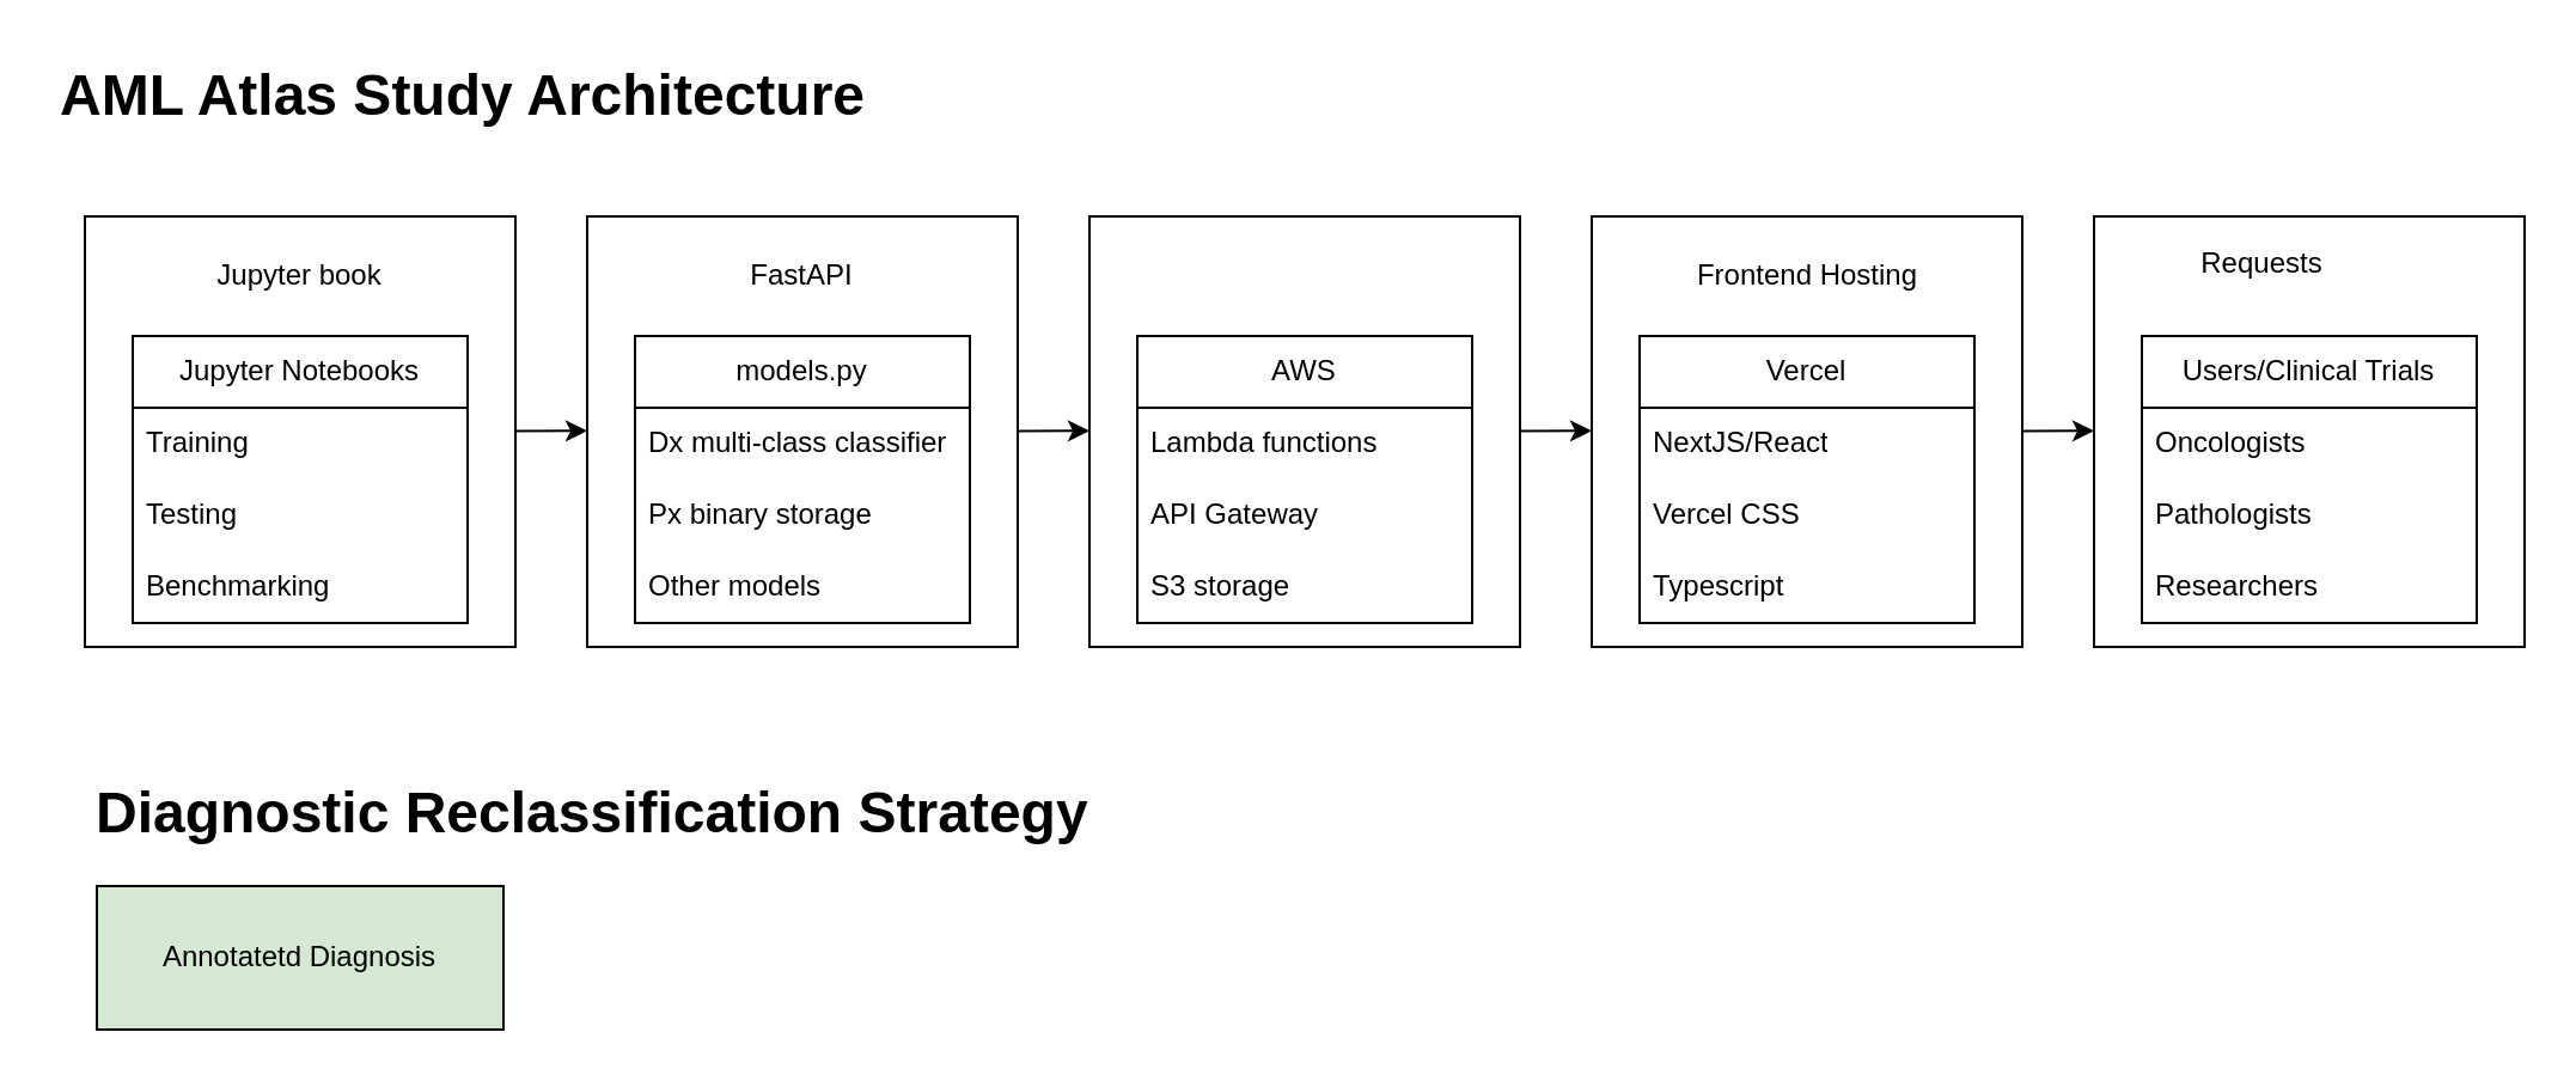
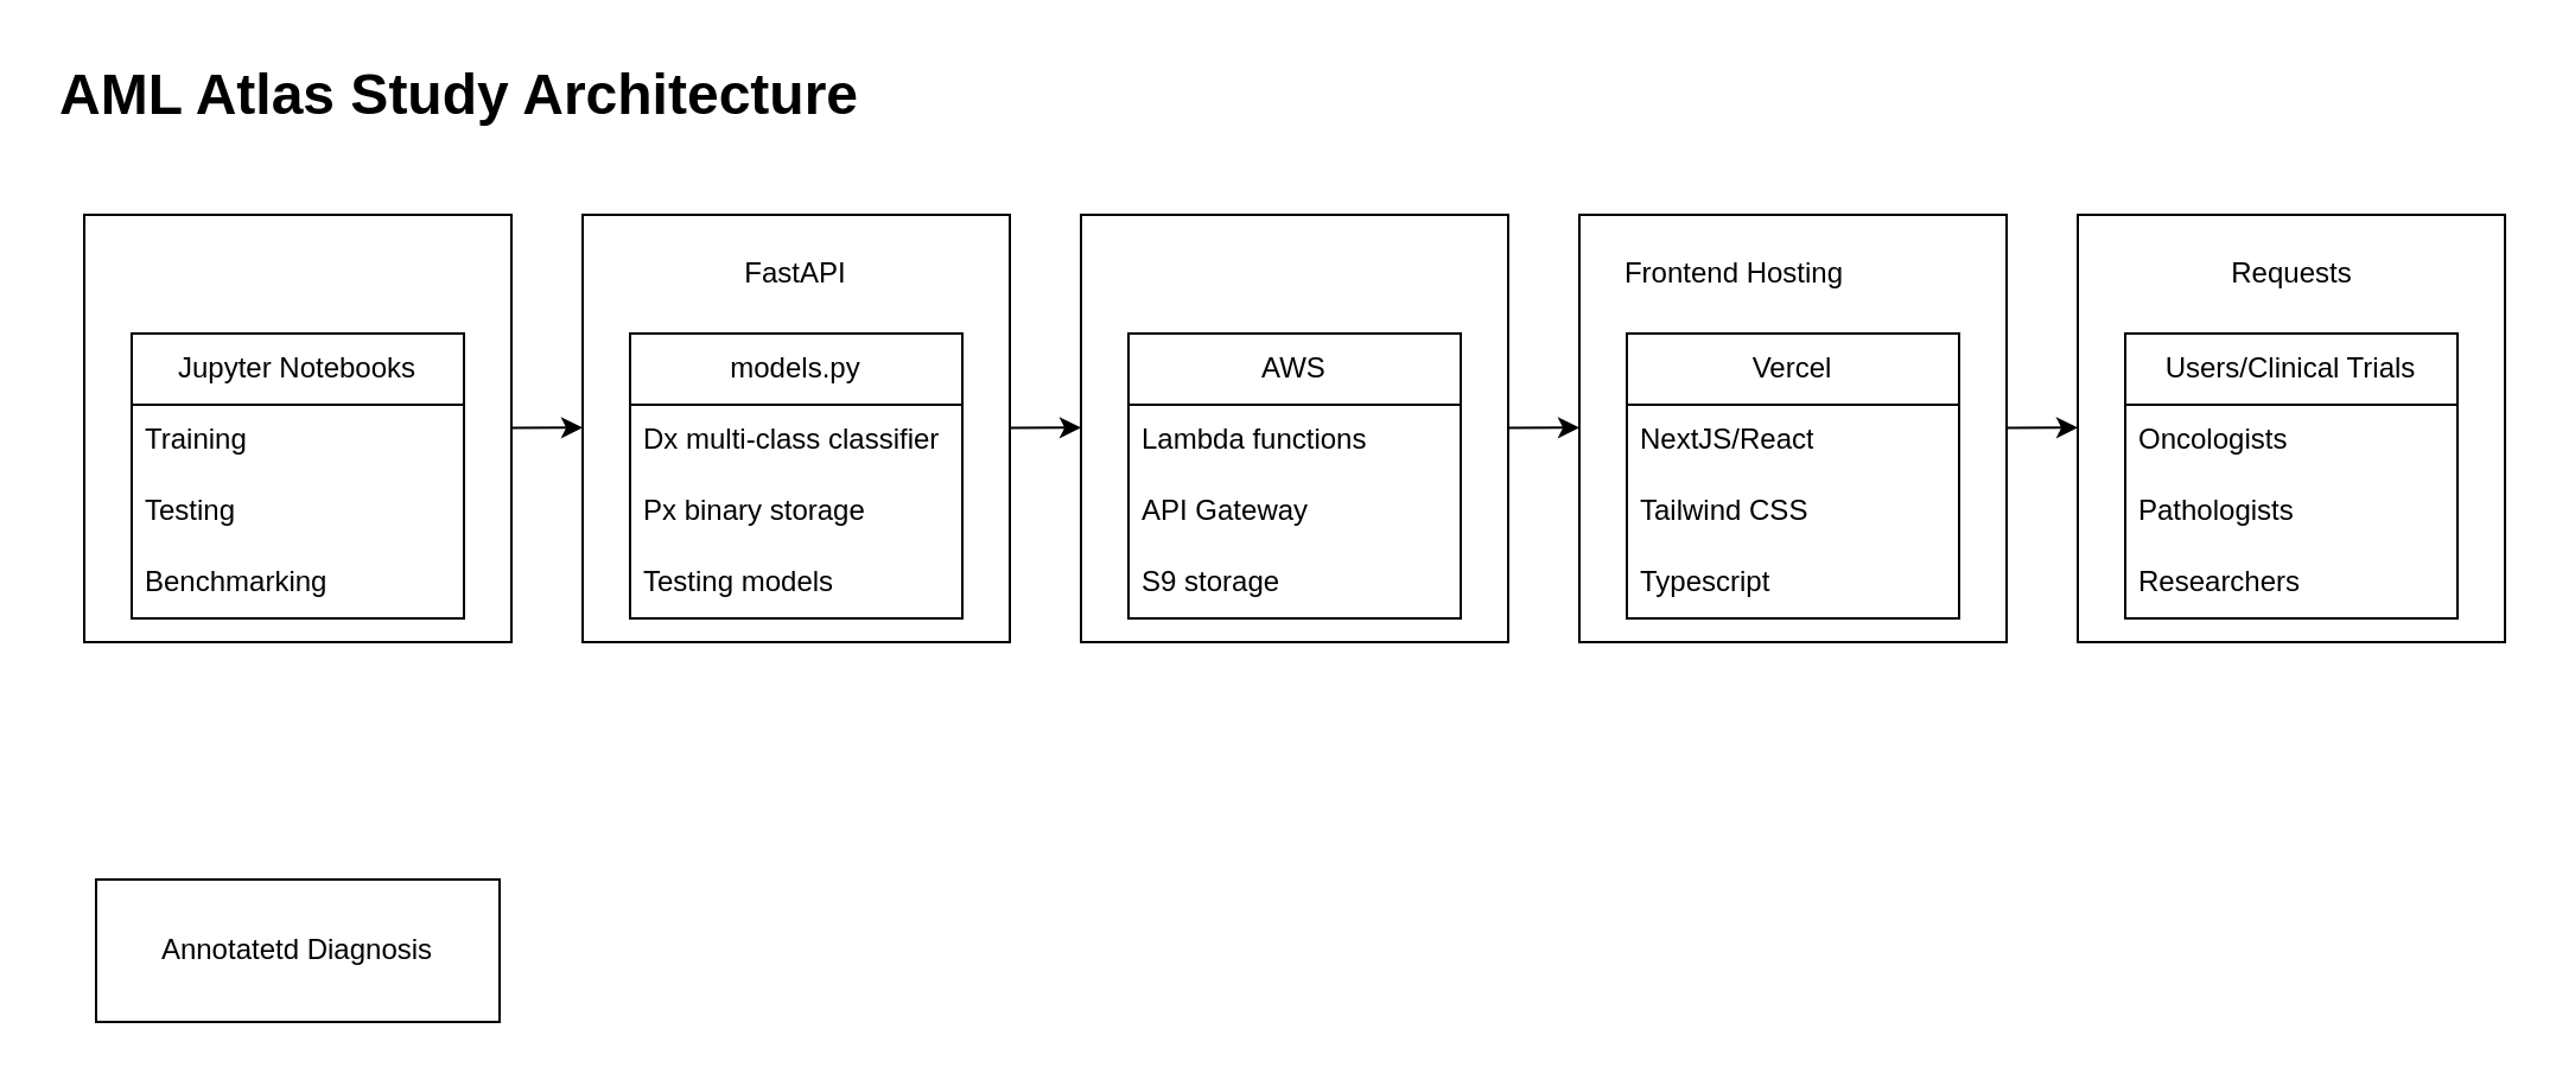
- <mxCell id="29" value="Requests" style="text;html=1;strokeColor=none;fillColor=none;align=center;verticalAlign=middle;whiteSpace=wrap;rounded=0;" vertex="1" parent="1"><mxGeometry x="892.5" y="95" width="105" height="30" as="geometry" /></mxCell>
+ <mxCell id="29" value="Requests" style="text;html=1;strokeColor=none;fillColor=none;align=center;verticalAlign=middle;whiteSpace=wrap;rounded=0;" vertex="1" parent="1"><mxGeometry x="912.5" y="100" width="105" height="30" as="geometry" /></mxCell>
- <mxCell id="7" value="Jupyter book" style="text;html=1;strokeColor=none;fillColor=none;align=center;verticalAlign=middle;whiteSpace=wrap;rounded=0;" vertex="1" parent="1"><mxGeometry x="80" y="100" width="90" height="30" as="geometry" /></mxCell>
- <mxCell id="20" value="Frontend Hosting" style="text;html=1;strokeColor=none;fillColor=none;align=center;verticalAlign=middle;whiteSpace=wrap;rounded=0;" vertex="1" parent="1"><mxGeometry x="702.5" y="100" width="105" height="30" as="geometry" /></mxCell>
+ <mxCell id="20" value="Frontend Hosting" style="text;html=1;strokeColor=none;fillColor=none;align=center;verticalAlign=middle;whiteSpace=wrap;rounded=0;" vertex="1" parent="1"><mxGeometry x="677.5" y="100" width="105" height="30" as="geometry" /></mxCell>
- <mxCell id="23" value="Vercel CSS" style="text;strokeColor=none;fillColor=none;align=left;verticalAlign=middle;spacingLeft=4;spacingRight=4;overflow=hidden;points=[[0,0.5],[1,0.5]];portConstraint=eastwest;rotatable=0;whiteSpace=wrap;html=1;" vertex="1" parent="21"><mxGeometry y="60" width="140" height="30" as="geometry" /></mxCell>
+ <mxCell id="23" value="Tailwind CSS" style="text;strokeColor=none;fillColor=none;align=left;verticalAlign=middle;spacingLeft=4;spacingRight=4;overflow=hidden;points=[[0,0.5],[1,0.5]];portConstraint=eastwest;rotatable=0;whiteSpace=wrap;html=1;" vertex="1" parent="21"><mxGeometry y="60" width="140" height="30" as="geometry" /></mxCell>
- <mxCell id="14" value="Other models" style="text;strokeColor=none;fillColor=none;align=left;verticalAlign=middle;spacingLeft=4;spacingRight=4;overflow=hidden;points=[[0,0.5],[1,0.5]];portConstraint=eastwest;rotatable=0;whiteSpace=wrap;html=1;" vertex="1" parent="11"><mxGeometry y="90" width="140" height="30" as="geometry" /></mxCell>
+ <mxCell id="14" value="Testing models" style="text;strokeColor=none;fillColor=none;align=left;verticalAlign=middle;spacingLeft=4;spacingRight=4;overflow=hidden;points=[[0,0.5],[1,0.5]];portConstraint=eastwest;rotatable=0;whiteSpace=wrap;html=1;" vertex="1" parent="11"><mxGeometry y="90" width="140" height="30" as="geometry" /></mxCell>
- <mxCell id="18" value="S3 storage" style="text;strokeColor=none;fillColor=none;align=left;verticalAlign=middle;spacingLeft=4;spacingRight=4;overflow=hidden;points=[[0,0.5],[1,0.5]];portConstraint=eastwest;rotatable=0;whiteSpace=wrap;html=1;" vertex="1" parent="15"><mxGeometry y="90" width="140" height="30" as="geometry" /></mxCell>
+ <mxCell id="18" value="S9 storage" style="text;strokeColor=none;fillColor=none;align=left;verticalAlign=middle;spacingLeft=4;spacingRight=4;overflow=hidden;points=[[0,0.5],[1,0.5]];portConstraint=eastwest;rotatable=0;whiteSpace=wrap;html=1;" vertex="1" parent="15"><mxGeometry y="90" width="140" height="30" as="geometry" /></mxCell>
- <mxCell id="36" value="&lt;h1&gt;Diagnostic Reclassification Strategy&lt;/h1&gt;" style="text;html=1;strokeColor=none;fillColor=none;spacing=5;spacingTop=-20;whiteSpace=wrap;overflow=hidden;rounded=0;" vertex="1" parent="1"><mxGeometry x="35" y="320" width="1020" height="50" as="geometry" /></mxCell>
- <mxCell id="37" value="Annotatetd Diagnosis" style="rounded=0;whiteSpace=wrap;html=1;fillColor=#d5e8d4;" vertex="1" parent="1"><mxGeometry x="40" y="370" width="170" height="60" as="geometry" /></mxCell>
+ <mxCell id="37" value="Annotatetd Diagnosis" style="rounded=0;whiteSpace=wrap;html=1;" vertex="1" parent="1"><mxGeometry x="40" y="370" width="170" height="60" as="geometry" /></mxCell>
